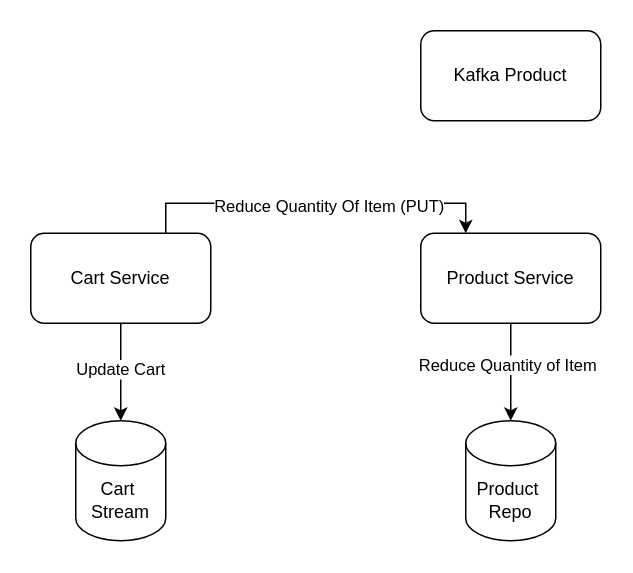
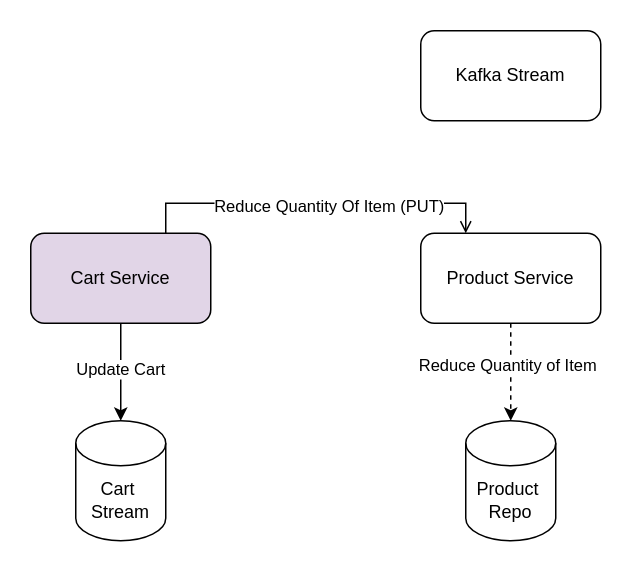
- <mxCell id="12" value="Kafka Product" style="rounded=1;whiteSpace=wrap;html=1;" vertex="1" parent="1"><mxGeometry x="280" y="20" width="120" height="60" as="geometry" /></mxCell>
+ <mxCell id="12" value="Kafka Stream" style="rounded=1;whiteSpace=wrap;html=1;" vertex="1" parent="1"><mxGeometry x="280" y="20" width="120" height="60" as="geometry" /></mxCell>
- <mxCell id="2" style="edgeStyle=orthogonalEdgeStyle;rounded=0;orthogonalLoop=1;jettySize=auto;html=1;exitX=0.75;exitY=0;exitDx=0;exitDy=0;entryX=0.25;entryY=0;entryDx=0;entryDy=0;" edge="1" parent="1" source="4" target="8"><mxGeometry relative="1" as="geometry" /></mxCell>
+ <mxCell id="2" style="edgeStyle=orthogonalEdgeStyle;rounded=0;orthogonalLoop=1;jettySize=auto;html=1;exitX=0.75;exitY=0;exitDx=0;exitDy=0;entryX=0.25;entryY=0;entryDx=0;entryDy=0;endArrow=open;" edge="1" parent="1" source="4" target="8"><mxGeometry relative="1" as="geometry" /></mxCell>
- <mxCell id="4" value="Cart Service" style="rounded=1;whiteSpace=wrap;html=1;" vertex="1" parent="1"><mxGeometry x="20" y="155" width="120" height="60" as="geometry" /></mxCell>
+ <mxCell id="4" value="Cart Service" style="rounded=1;whiteSpace=wrap;html=1;fillColor=#e1d5e7;" vertex="1" parent="1"><mxGeometry x="20" y="155" width="120" height="60" as="geometry" /></mxCell>
- <mxCell id="10" style="edgeStyle=orthogonalEdgeStyle;rounded=0;orthogonalLoop=1;jettySize=auto;html=1;exitX=0.5;exitY=1;exitDx=0;exitDy=0;entryX=0.5;entryY=0;entryDx=0;entryDy=0;entryPerimeter=0;" edge="1" parent="1" source="8" target="9"><mxGeometry relative="1" as="geometry" /></mxCell>
+ <mxCell id="10" style="edgeStyle=orthogonalEdgeStyle;rounded=0;orthogonalLoop=1;jettySize=auto;html=1;exitX=0.5;exitY=1;exitDx=0;exitDy=0;entryX=0.5;entryY=0;entryDx=0;entryDy=0;entryPerimeter=0;dashed=1;" edge="1" parent="1" source="8" target="9"><mxGeometry relative="1" as="geometry" /></mxCell>
